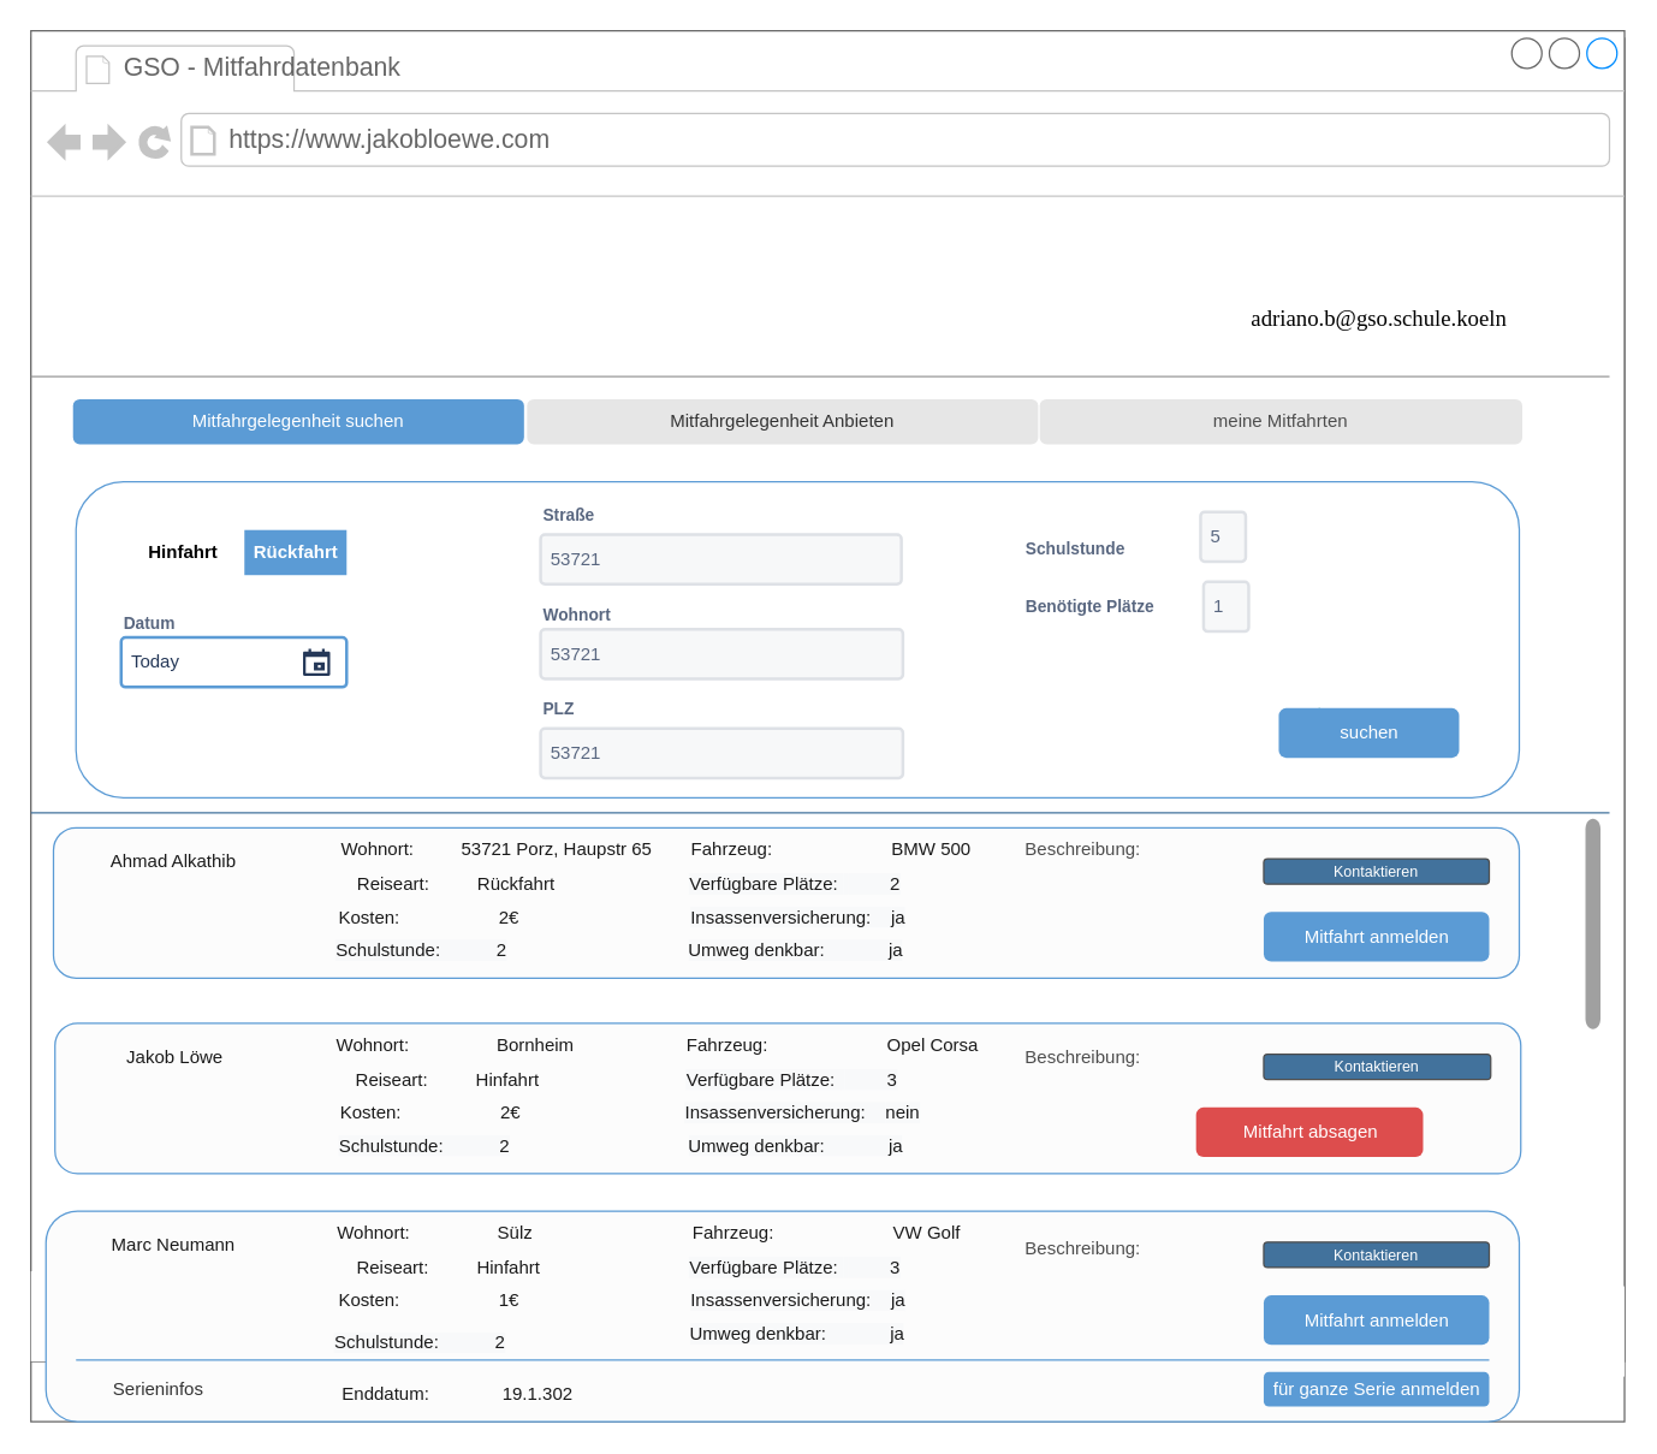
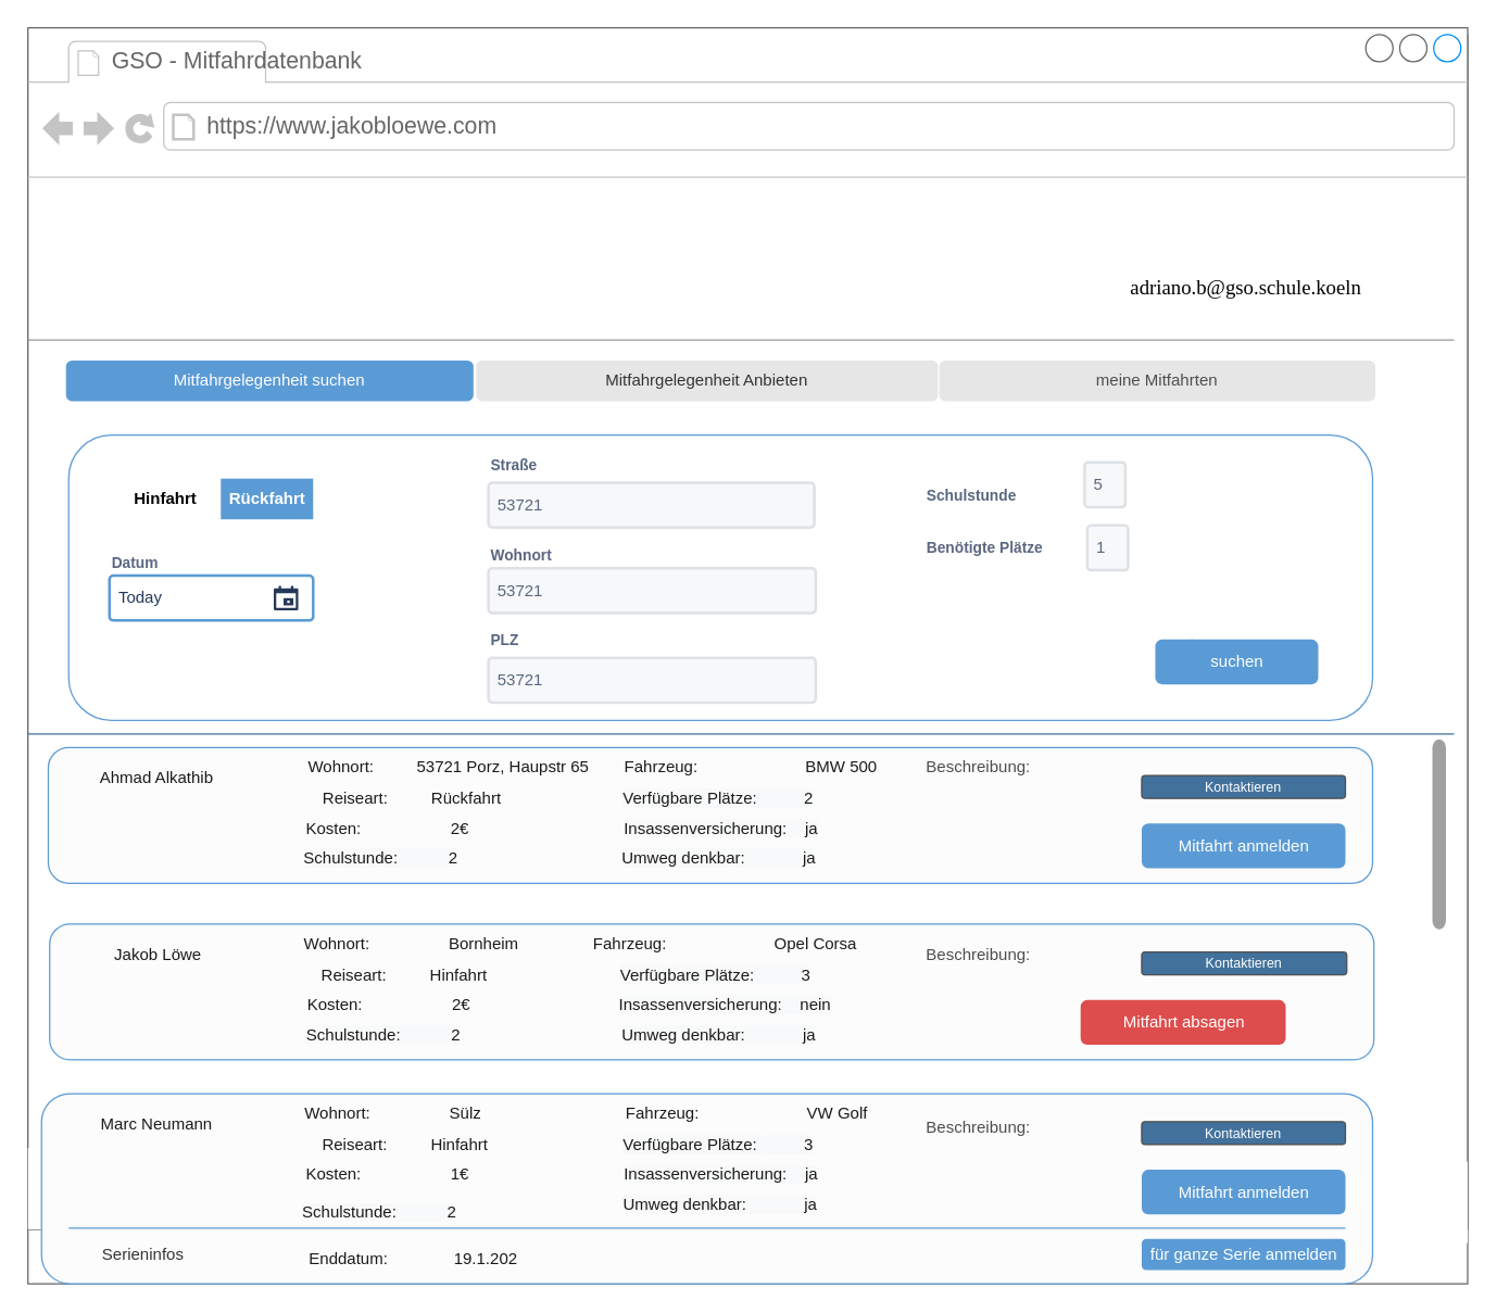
- <mxCell id="72" value="Fahrzeug: &lt;span style=&quot;white-space: pre&quot;&gt;&#09;&lt;span style=&quot;white-space: pre&quot;&gt;&#09;&lt;/span&gt;&lt;/span&gt;&amp;nbsp;&lt;span style=&quot;white-space: pre&quot;&gt;&#09;&lt;/span&gt;Opel Corsa" style="text;html=1;strokeColor=none;fillColor=none;align=center;verticalAlign=middle;whiteSpace=wrap;rounded=0;labelBackgroundColor=none;labelBorderColor=none;fontColor=#1A1A1A;" parent="43" vertex="1"><mxGeometry x="427" y="667.5" width="213" height="15" as="geometry" /></mxCell>
+ <mxCell id="72" value="Fahrzeug: &lt;span style=&quot;white-space: pre&quot;&gt;&#09;&lt;span style=&quot;white-space: pre&quot;&gt;&#09;&lt;/span&gt;&lt;/span&gt;&amp;nbsp;&lt;span style=&quot;white-space: pre&quot;&gt;&#09;&lt;/span&gt;Opel Corsa" style="text;html=1;strokeColor=none;fillColor=none;align=center;verticalAlign=middle;whiteSpace=wrap;rounded=0;labelBackgroundColor=none;labelBorderColor=none;fontColor=#1A1A1A;" parent="43" vertex="1"><mxGeometry x="407" y="667.5" width="213" height="15" as="geometry" /></mxCell>
- <mxCell id="115" value="Enddatum: &lt;span style=&quot;white-space: pre&quot;&gt;&#09;&lt;span style=&quot;white-space: pre&quot;&gt;&#09;19.1.302&lt;/span&gt;&lt;/span&gt;" style="text;html=1;strokeColor=none;fillColor=none;align=center;verticalAlign=middle;whiteSpace=wrap;rounded=0;labelBackgroundColor=none;labelBorderColor=none;fontColor=#1A1A1A;" parent="1" vertex="1"><mxGeometry x="218" y="919" width="172" height="15" as="geometry" /></mxCell>
+ <mxCell id="115" value="Enddatum: &lt;span style=&quot;white-space: pre&quot;&gt;&#09;&lt;span style=&quot;white-space: pre&quot;&gt;&#09;19.1.202&lt;/span&gt;&lt;/span&gt;" style="text;html=1;strokeColor=none;fillColor=none;align=center;verticalAlign=middle;whiteSpace=wrap;rounded=0;labelBackgroundColor=none;labelBorderColor=none;fontColor=#1A1A1A;" parent="1" vertex="1"><mxGeometry x="218" y="919" width="172" height="15" as="geometry" /></mxCell>
